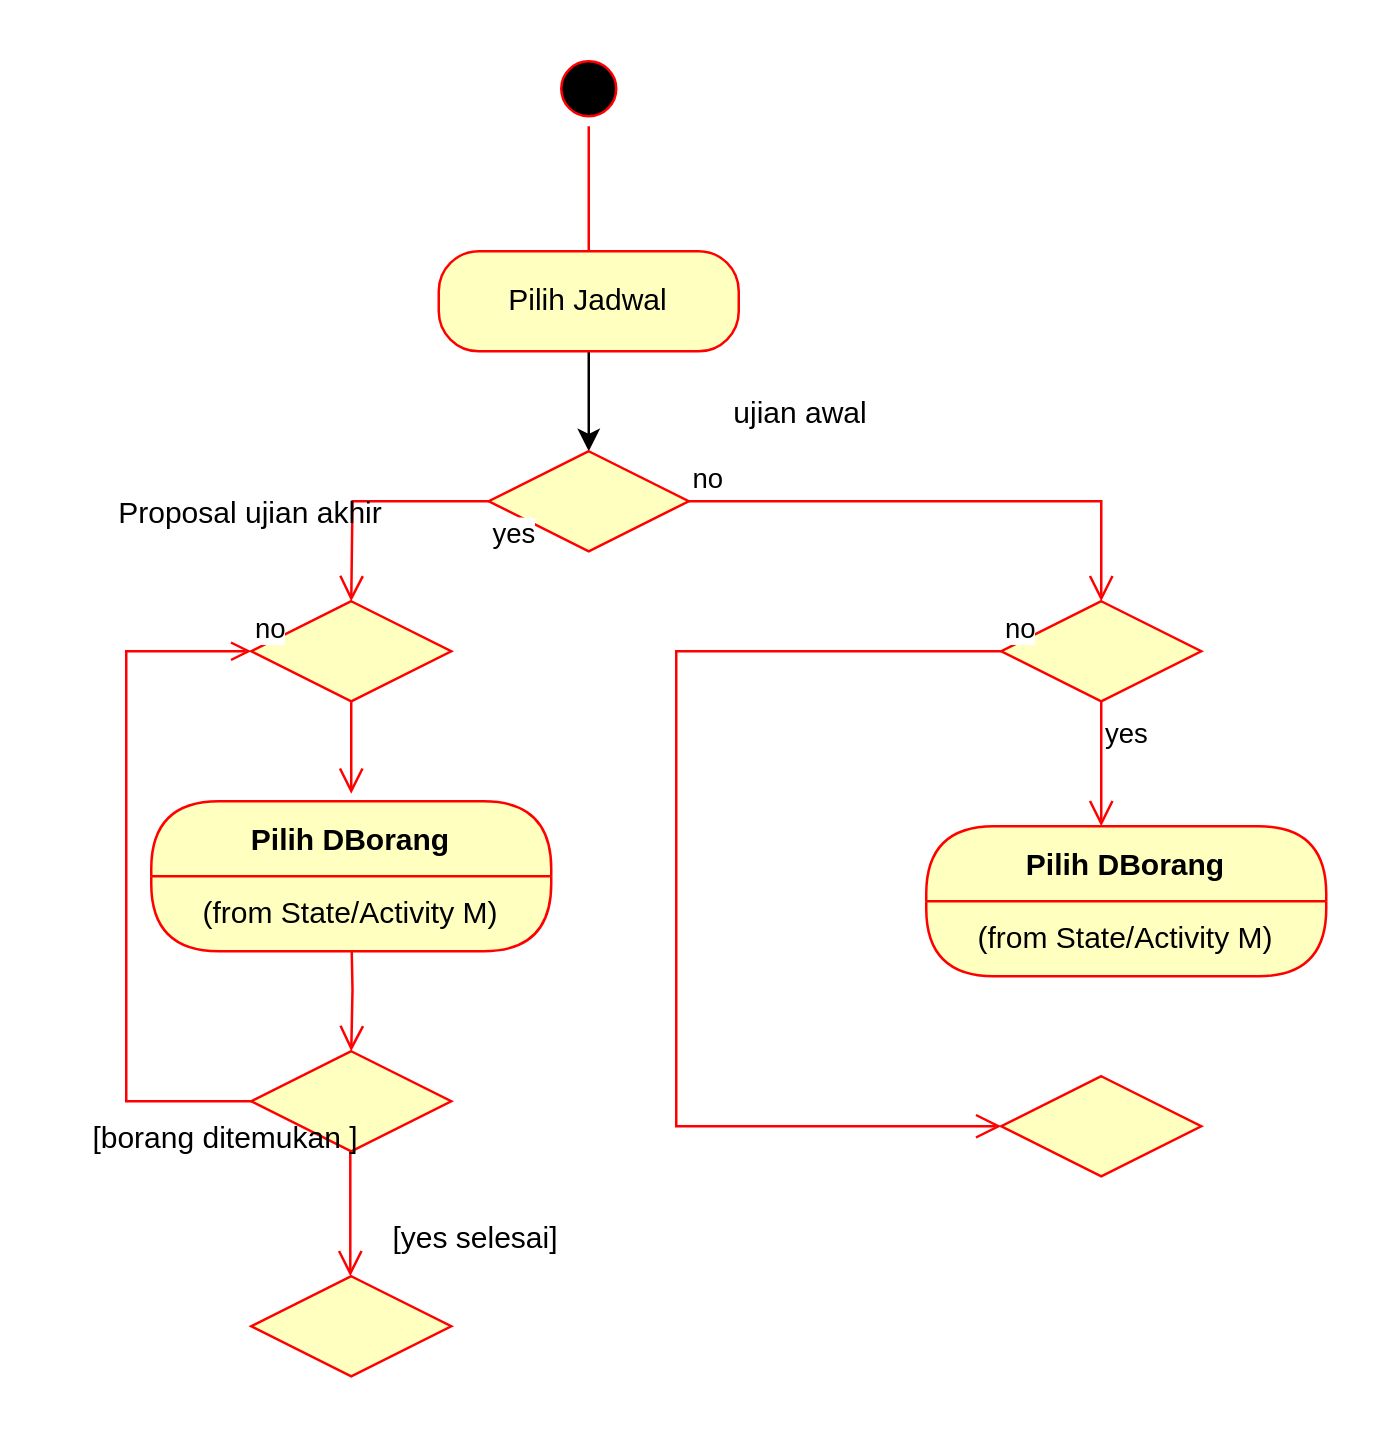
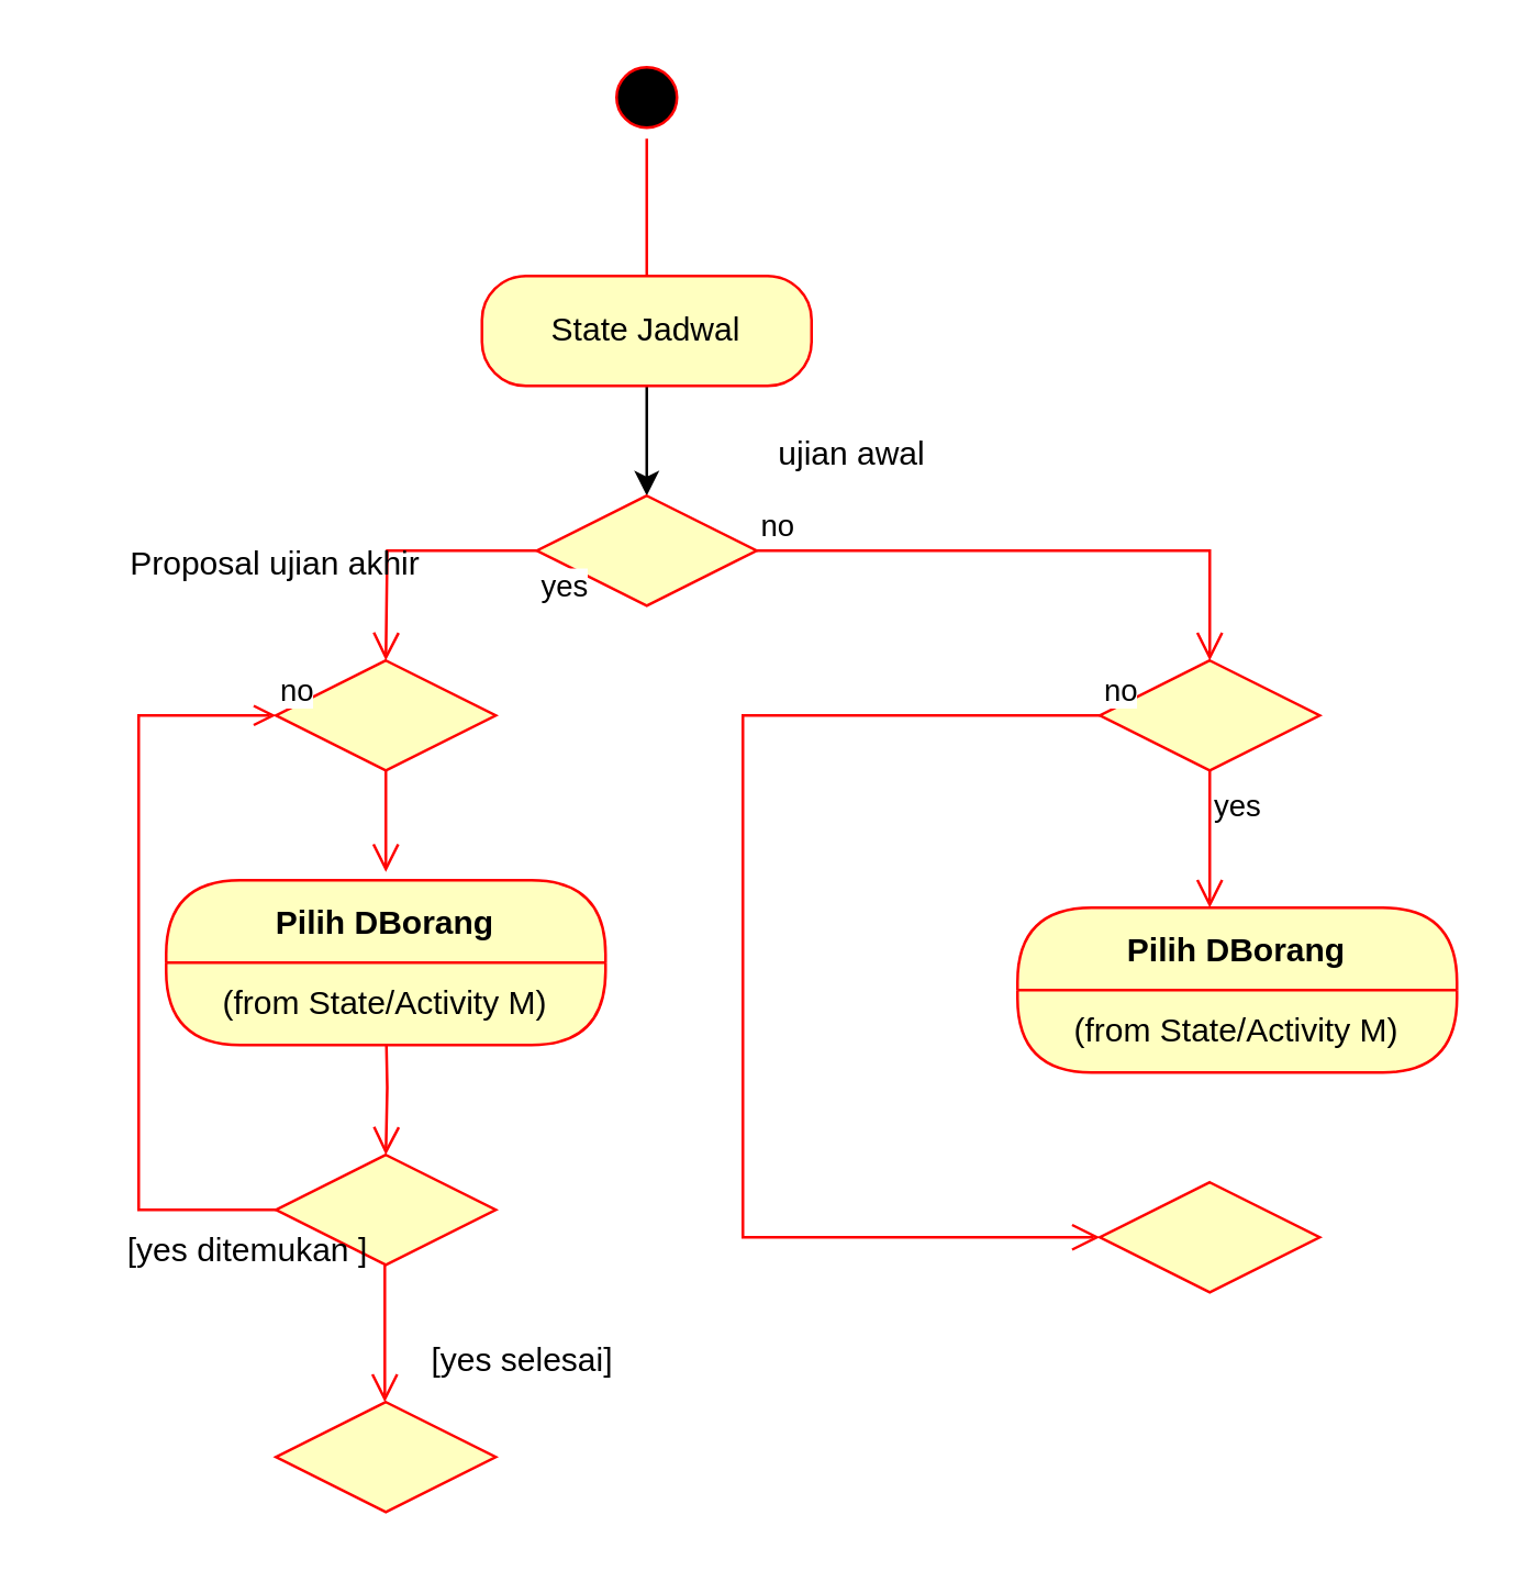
- <mxCell id="5" value="Pilih Jadwal" style="rounded=1;whiteSpace=wrap;html=1;arcSize=40;fontColor=#000000;fillColor=#ffffc0;strokeColor=#ff0000;" vertex="1" parent="1"><mxGeometry x="175" y="100" width="120" height="40" as="geometry" /></mxCell>
+ <mxCell id="5" value="State Jadwal" style="rounded=1;whiteSpace=wrap;html=1;arcSize=40;fontColor=#000000;fillColor=#ffffc0;strokeColor=#ff0000;" vertex="1" parent="1"><mxGeometry x="175" y="100" width="120" height="40" as="geometry" /></mxCell>
- <mxCell id="9" value="ujian awal" style="text;html=1;strokeColor=none;fillColor=none;align=center;verticalAlign=middle;whiteSpace=wrap;rounded=0;" vertex="1" parent="1"><mxGeometry x="290" y="150" width="60" height="30" as="geometry" /></mxCell>
+ <mxCell id="9" value="ujian awal" style="text;html=1;strokeColor=none;fillColor=none;align=center;verticalAlign=middle;whiteSpace=wrap;rounded=0;" vertex="1" parent="1"><mxGeometry x="280" y="150" width="60" height="30" as="geometry" /></mxCell>
- <mxCell id="23" value="[borang ditemukan ]" style="text;html=1;strokeColor=none;fillColor=none;align=center;verticalAlign=middle;whiteSpace=wrap;rounded=0;" vertex="1" parent="1"><mxGeometry x="20" y="440" width="140" height="30" as="geometry" /></mxCell>
+ <mxCell id="23" value="[yes ditemukan ]" style="text;html=1;strokeColor=none;fillColor=none;align=center;verticalAlign=middle;whiteSpace=wrap;rounded=0;" vertex="1" parent="1"><mxGeometry x="20" y="440" width="140" height="30" as="geometry" /></mxCell>
